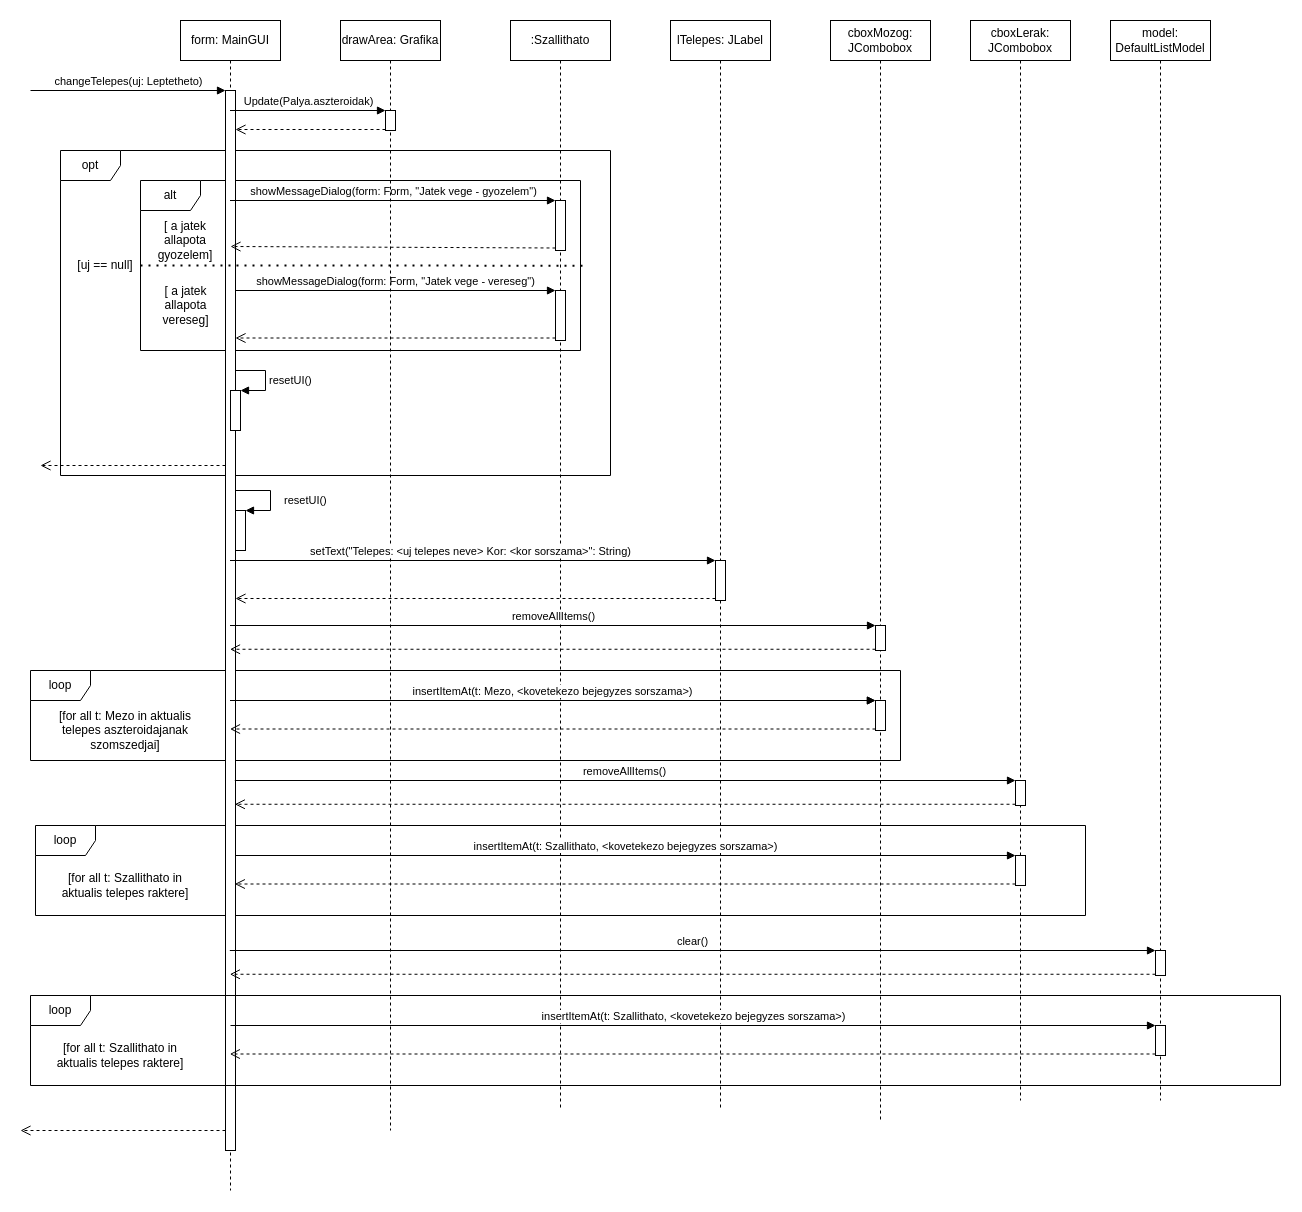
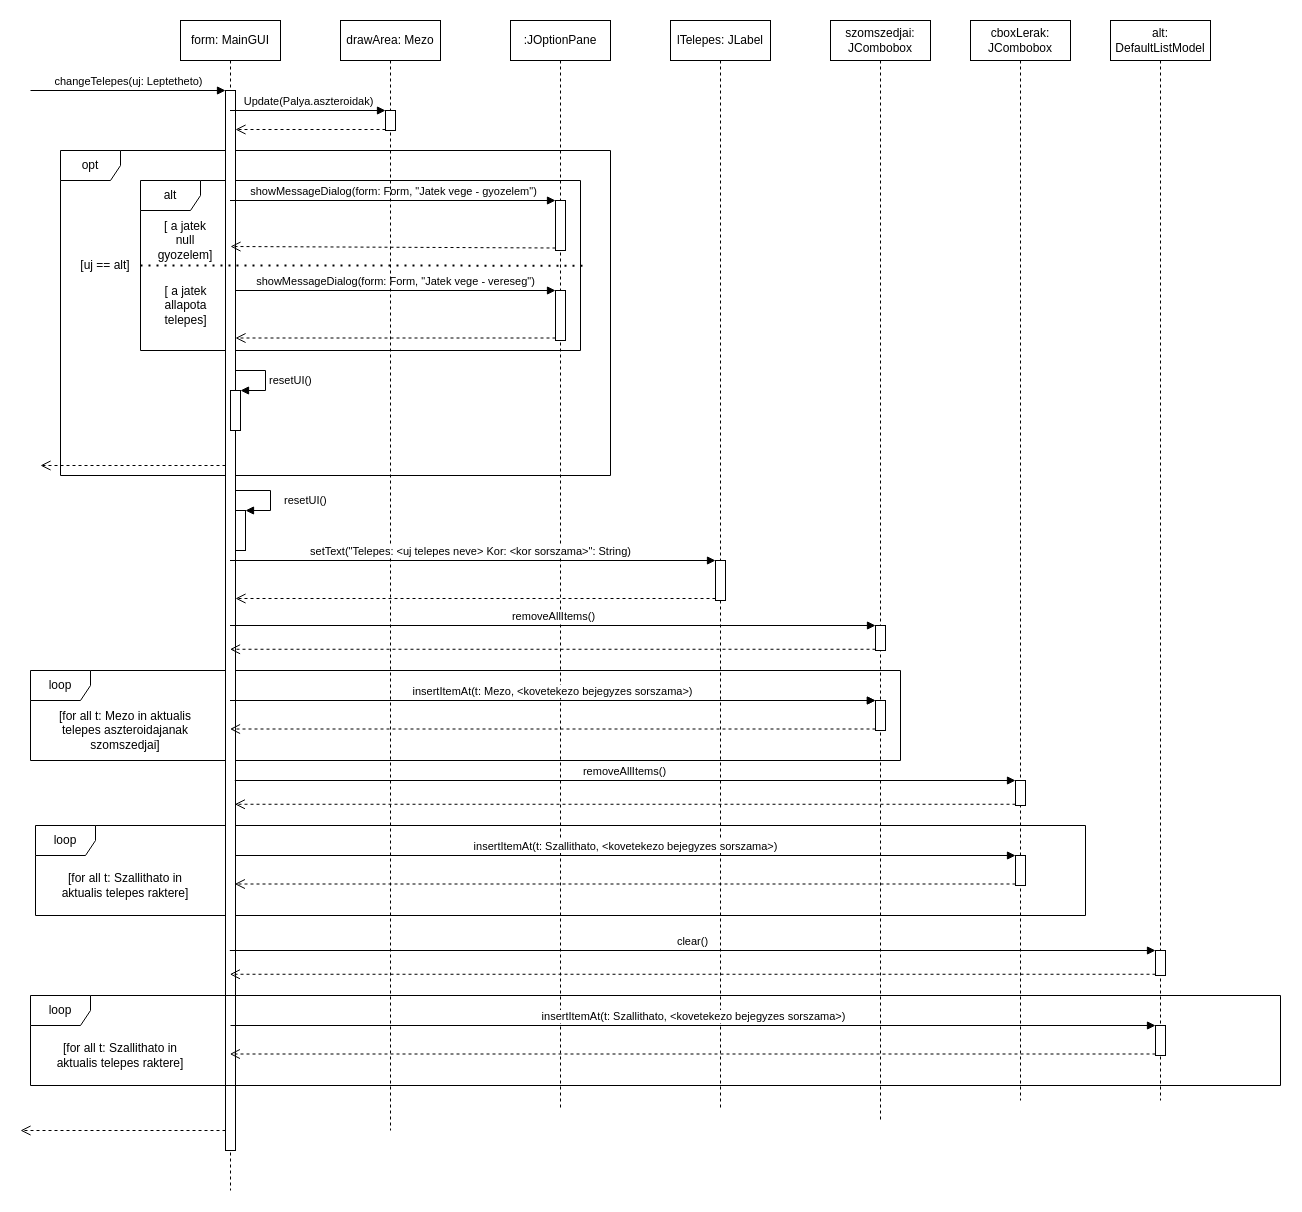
- <mxCell id="25" value="drawArea: Grafika" style="shape=umlLifeline;perimeter=lifelinePerimeter;whiteSpace=wrap;html=1;container=1;collapsible=0;recursiveResize=0;outlineConnect=0;" parent="1" vertex="1"><mxGeometry x="340" y="20" width="100" height="1110" as="geometry" /></mxCell>
+ <mxCell id="25" value="drawArea: Mezo" style="shape=umlLifeline;perimeter=lifelinePerimeter;whiteSpace=wrap;html=1;container=1;collapsible=0;recursiveResize=0;outlineConnect=0;" parent="1" vertex="1"><mxGeometry x="340" y="20" width="100" height="1110" as="geometry" /></mxCell>
- <mxCell id="12" value=":Szallithato" style="shape=umlLifeline;perimeter=lifelinePerimeter;whiteSpace=wrap;html=1;container=1;collapsible=0;recursiveResize=0;outlineConnect=0;" parent="1" vertex="1"><mxGeometry x="510" y="20" width="100" height="1090" as="geometry" /></mxCell>
+ <mxCell id="12" value=":JOptionPane" style="shape=umlLifeline;perimeter=lifelinePerimeter;whiteSpace=wrap;html=1;container=1;collapsible=0;recursiveResize=0;outlineConnect=0;" parent="1" vertex="1"><mxGeometry x="510" y="20" width="100" height="1090" as="geometry" /></mxCell>
- <mxCell id="33" value="cboxMozog: JCombobox" style="shape=umlLifeline;perimeter=lifelinePerimeter;whiteSpace=wrap;html=1;container=1;collapsible=0;recursiveResize=0;outlineConnect=0;" parent="1" vertex="1"><mxGeometry x="830" y="20" width="100" height="1100" as="geometry" /></mxCell>
+ <mxCell id="33" value="szomszedjai: JCombobox" style="shape=umlLifeline;perimeter=lifelinePerimeter;whiteSpace=wrap;html=1;container=1;collapsible=0;recursiveResize=0;outlineConnect=0;" parent="1" vertex="1"><mxGeometry x="830" y="20" width="100" height="1100" as="geometry" /></mxCell>
- <mxCell id="50" value="model: DefaultListModel" style="shape=umlLifeline;perimeter=lifelinePerimeter;whiteSpace=wrap;html=1;container=1;collapsible=0;recursiveResize=0;outlineConnect=0;" parent="1" vertex="1"><mxGeometry x="1110" y="20" width="100" height="1080" as="geometry" /></mxCell>
+ <mxCell id="50" value="alt: DefaultListModel" style="shape=umlLifeline;perimeter=lifelinePerimeter;whiteSpace=wrap;html=1;container=1;collapsible=0;recursiveResize=0;outlineConnect=0;" parent="1" vertex="1"><mxGeometry x="1110" y="20" width="100" height="1080" as="geometry" /></mxCell>
- <mxCell id="20" value="[ a jatek allapota gyozelem]" style="text;html=1;strokeColor=none;fillColor=none;align=center;verticalAlign=middle;whiteSpace=wrap;rounded=0;" parent="1" vertex="1"><mxGeometry x="160" y="230" width="50" height="20" as="geometry" /></mxCell>
+ <mxCell id="20" value="[ a jatek null gyozelem]" style="text;html=1;strokeColor=none;fillColor=none;align=center;verticalAlign=middle;whiteSpace=wrap;rounded=0;" parent="1" vertex="1"><mxGeometry x="160" y="230" width="50" height="20" as="geometry" /></mxCell>
- <mxCell id="22" value="[uj == null]" style="text;html=1;strokeColor=none;fillColor=none;align=center;verticalAlign=middle;whiteSpace=wrap;rounded=0;" parent="1" vertex="1"><mxGeometry y="255" width="70" height="20" as="geometry" x="70" /></mxCell>
+ <mxCell id="22" value="[uj == alt]" style="text;html=1;strokeColor=none;fillColor=none;align=center;verticalAlign=middle;whiteSpace=wrap;rounded=0;" parent="1" vertex="1"><mxGeometry y="255" width="70" height="20" as="geometry" x="70" /></mxCell>
- <mxCell id="21" value="[ a jatek allapota vereseg]" style="text;html=1;strokeColor=none;fillColor=none;align=center;verticalAlign=middle;whiteSpace=wrap;rounded=0;" parent="1" vertex="1"><mxGeometry x="147.5" y="295" width="75" height="20" as="geometry" /></mxCell>
+ <mxCell id="21" value="[ a jatek allapota telepes]" style="text;html=1;strokeColor=none;fillColor=none;align=center;verticalAlign=middle;whiteSpace=wrap;rounded=0;" parent="1" vertex="1"><mxGeometry x="147.5" y="295" width="75" height="20" as="geometry" /></mxCell>
